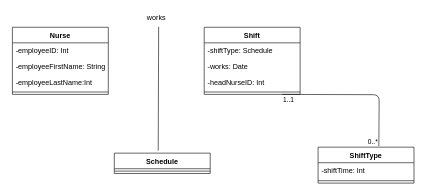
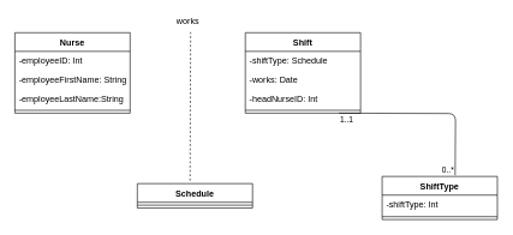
- <mxCell id="5" value="-employeeLastName:Int" style="text;strokeColor=none;fillColor=none;align=left;verticalAlign=top;spacingLeft=4;spacingRight=4;overflow=hidden;rotatable=0;points=[[0,0.5],[1,0.5]];portConstraint=eastwest;" parent="2" vertex="1"><mxGeometry y="78" width="160" height="26" as="geometry" /></mxCell>
+ <mxCell id="5" value="-employeeLastName:String" style="text;strokeColor=none;fillColor=none;align=left;verticalAlign=top;spacingLeft=4;spacingRight=4;overflow=hidden;rotatable=0;points=[[0,0.5],[1,0.5]];portConstraint=eastwest;" parent="2" vertex="1"><mxGeometry y="78" width="160" height="26" as="geometry" /></mxCell>
- <mxCell id="15" value="" style="endArrow=none;dashed=0;html=1;startSize=14;endSize=14;sourcePerimeterSpacing=8;targetPerimeterSpacing=8;entryX=0.58;entryY=1.21;entryDx=0;entryDy=0;entryPerimeter=0;exitX=0.458;exitY=-0.124;exitDx=0;exitDy=0;exitPerimeter=0;" parent="1" source="13" target="12" edge="1"><mxGeometry width="50" height="50" relative="1" as="geometry"><mxPoint x="230" y="135" as="sourcePoint" /><mxPoint x="280" y="85" as="targetPoint" /></mxGeometry></mxCell>
+ <mxCell id="15" value="" style="endArrow=none;dashed=1;html=1;startSize=14;endSize=14;sourcePerimeterSpacing=8;targetPerimeterSpacing=8;entryX=0.58;entryY=1.21;entryDx=0;entryDy=0;entryPerimeter=0;exitX=0.458;exitY=-0.124;exitDx=0;exitDy=0;exitPerimeter=0;" parent="1" source="13" target="12" edge="1"><mxGeometry width="50" height="50" relative="1" as="geometry"><mxPoint x="230" y="135" as="sourcePoint" /><mxPoint x="280" y="85" as="targetPoint" /></mxGeometry></mxCell>
- <mxCell id="20" value="-shiftTime: Int" style="text;strokeColor=none;fillColor=none;align=left;verticalAlign=top;spacingLeft=4;spacingRight=4;overflow=hidden;rotatable=0;points=[[0,0.5],[1,0.5]];portConstraint=eastwest;" vertex="1" parent="19"><mxGeometry y="26" width="160" height="26" as="geometry" /></mxCell>
+ <mxCell id="20" value="-shiftType: Int" style="text;strokeColor=none;fillColor=none;align=left;verticalAlign=top;spacingLeft=4;spacingRight=4;overflow=hidden;rotatable=0;points=[[0,0.5],[1,0.5]];portConstraint=eastwest;" vertex="1" parent="19"><mxGeometry y="26" width="160" height="26" as="geometry" /></mxCell>
